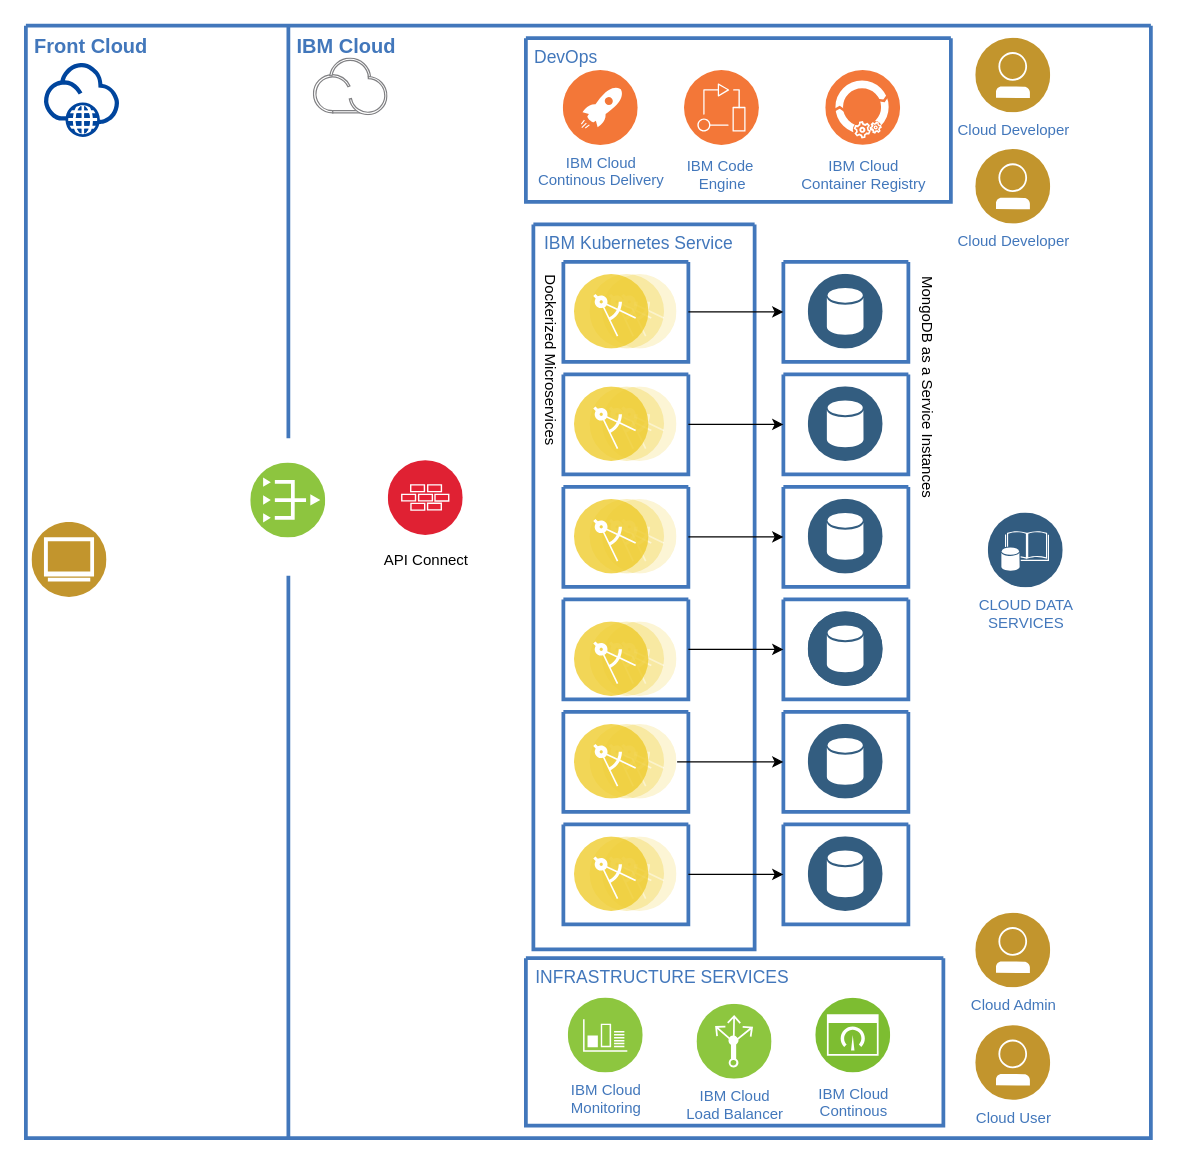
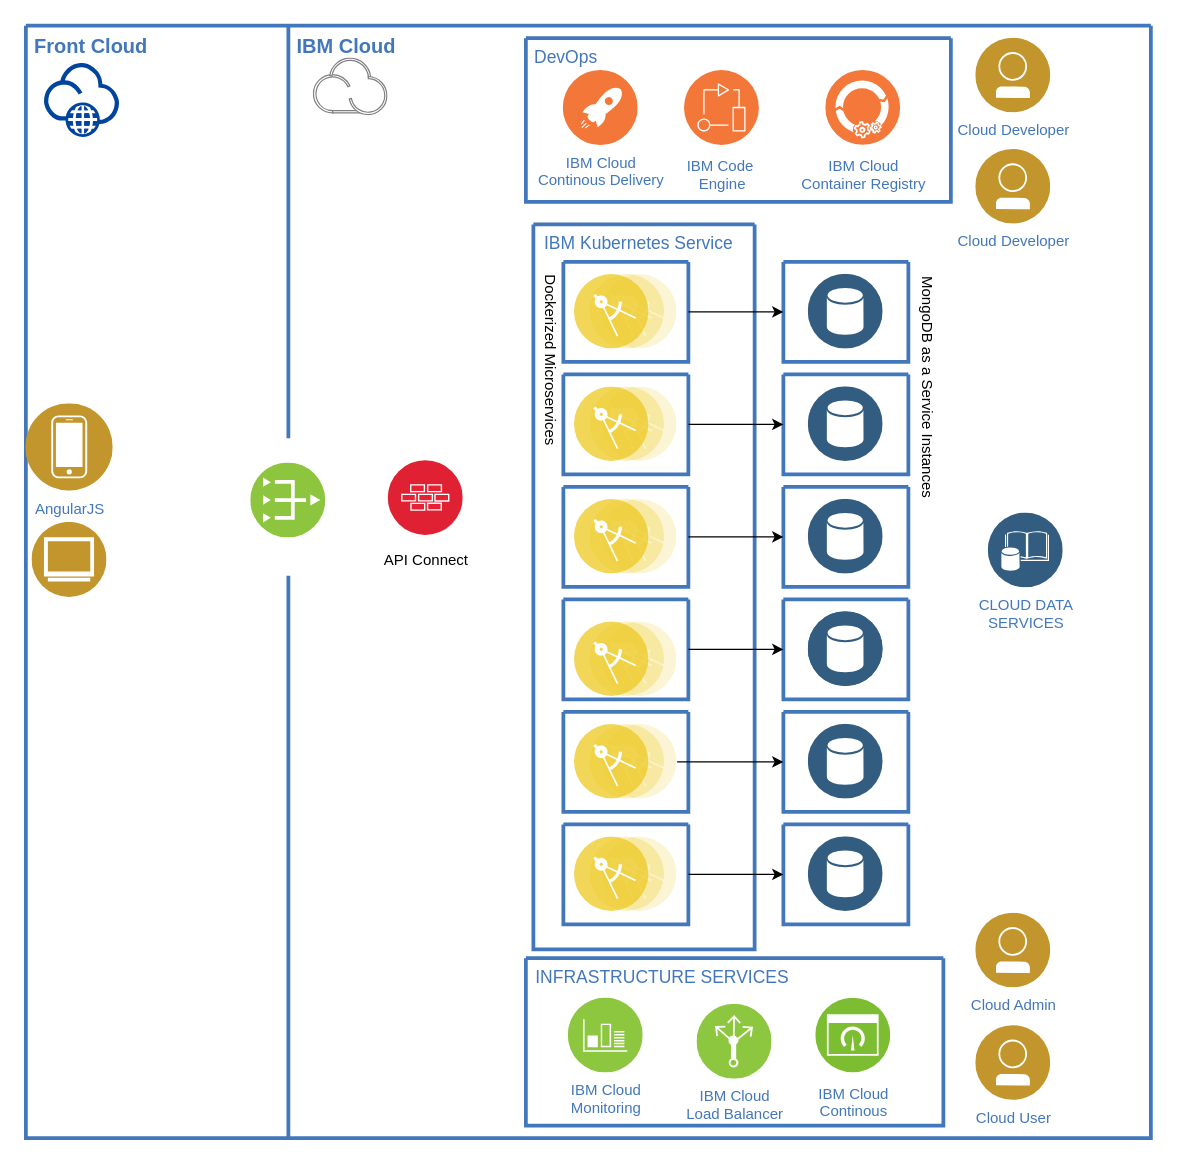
+ <mxCell id="7" value="AngularJS" style="aspect=fixed;perimeter=ellipsePerimeter;html=1;align=center;shadow=0;dashed=0;image;image=img/lib/ibm/users/device.svg;labelBackgroundColor=#ffffff;strokeColor=#666666;strokeWidth=3;fillColor=#C2952D;gradientColor=none;fontSize=12;fontColor=#4277BB;" parent="2" vertex="1"><mxGeometry y="302.5" width="70" height="70" as="geometry" /></mxCell>
